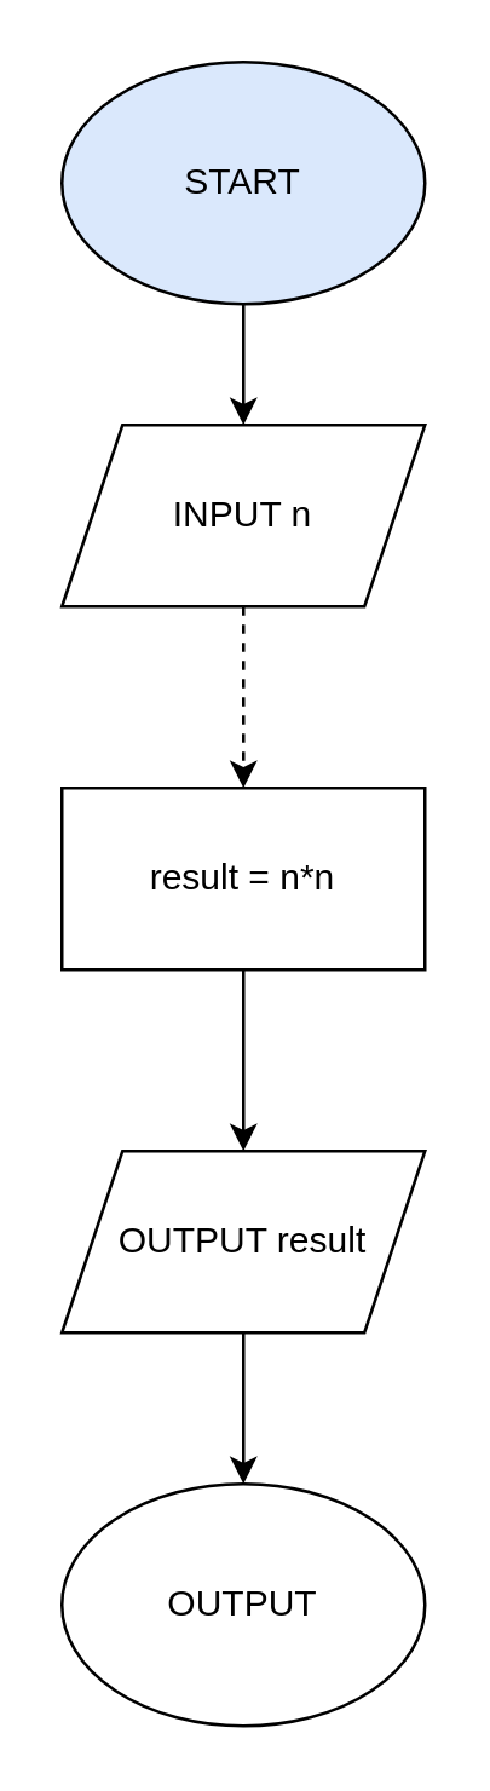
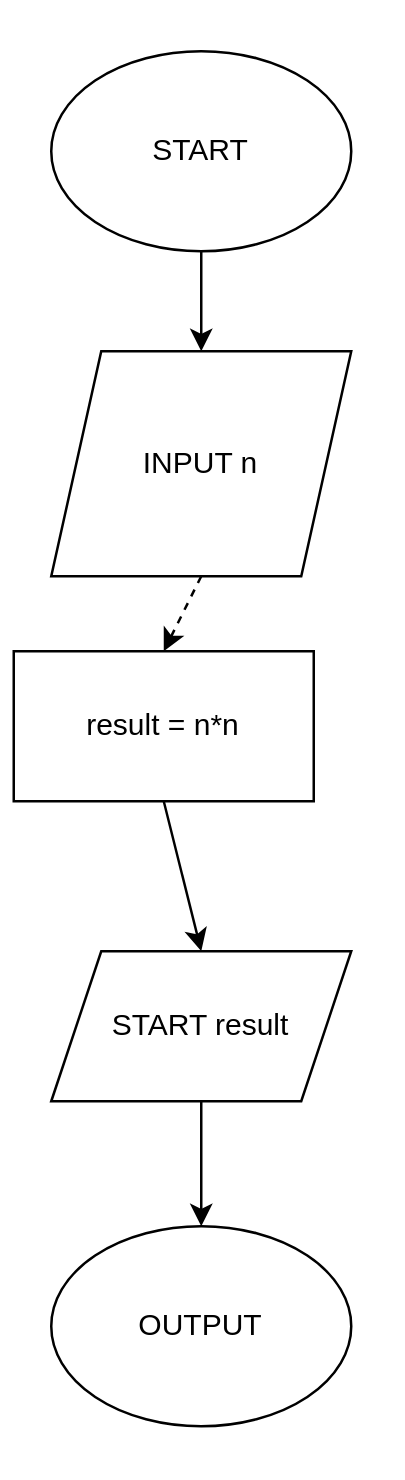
- <mxCell id="2" value="START" style="ellipse;whiteSpace=wrap;html=1;fillColor=#dae8fc;" vertex="1" parent="1"><mxGeometry x="20" y="20" width="120" height="80" as="geometry" /></mxCell>
+ <mxCell id="2" value="START" style="ellipse;whiteSpace=wrap;html=1;" vertex="1" parent="1"><mxGeometry x="20" y="20" width="120" height="80" as="geometry" /></mxCell>
- <mxCell id="3" value="INPUT n" style="shape=parallelogram;perimeter=parallelogramPerimeter;whiteSpace=wrap;html=1;fixedSize=1;" vertex="1" parent="1"><mxGeometry x="20" y="140" width="120" height="60" as="geometry" /></mxCell>
+ <mxCell id="3" value="INPUT n" style="shape=parallelogram;perimeter=parallelogramPerimeter;whiteSpace=wrap;html=1;fixedSize=1;" vertex="1" parent="1"><mxGeometry x="20" y="140" width="120" height="90" as="geometry" /></mxCell>
- <mxCell id="4" value="result = n*n" style="rounded=0;whiteSpace=wrap;html=1;" vertex="1" parent="1"><mxGeometry x="20" y="260" width="120" height="60" as="geometry" /></mxCell>
+ <mxCell id="4" value="result = n*n" style="rounded=0;whiteSpace=wrap;html=1;" vertex="1" parent="1"><mxGeometry x="5" y="260" width="120" height="60" as="geometry" /></mxCell>
- <mxCell id="5" value="OUTPUT result" style="shape=parallelogram;perimeter=parallelogramPerimeter;whiteSpace=wrap;html=1;fixedSize=1;" vertex="1" parent="1"><mxGeometry x="20" y="380" width="120" height="60" as="geometry" /></mxCell>
+ <mxCell id="5" value="START result" style="shape=parallelogram;perimeter=parallelogramPerimeter;whiteSpace=wrap;html=1;fixedSize=1;" vertex="1" parent="1"><mxGeometry x="20" y="380" width="120" height="60" as="geometry" /></mxCell>
